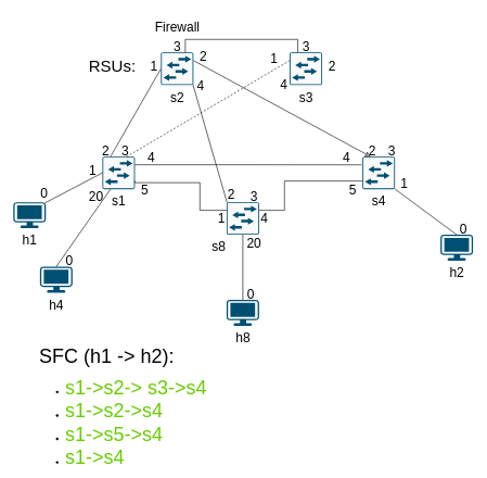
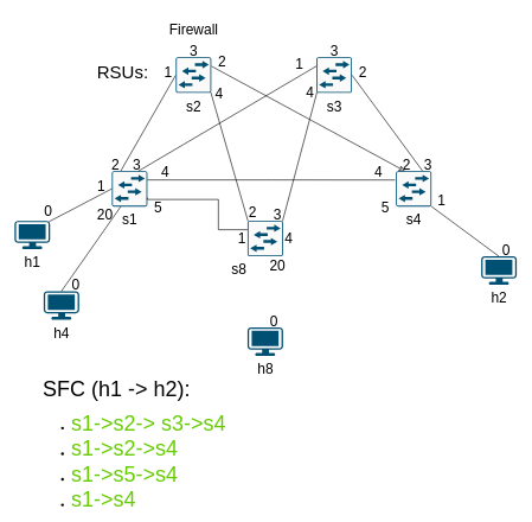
- <mxCell id="30" style="edgeStyle=orthogonalEdgeStyle;rounded=0;orthogonalLoop=1;jettySize=auto;html=1;exitX=0.75;exitY=0;exitDx=0;exitDy=0;exitPerimeter=0;entryX=0.25;entryY=0;entryDx=0;entryDy=0;entryPerimeter=0;endArrow=none;endFill=0;" parent="1" source="10" target="7" edge="1"><mxGeometry relative="1" as="geometry" /></mxCell>
- <mxCell id="6" style="hachureGap=4;orthogonalLoop=1;jettySize=auto;html=1;exitX=0;exitY=0.25;exitDx=0;exitDy=0;exitPerimeter=0;entryX=0.75;entryY=0;entryDx=0;entryDy=0;entryPerimeter=0;fontFamily=Helvetica;fontSize=16;rounded=1;shadow=0;strokeColor=default;startArrow=none;startFill=0;endArrow=none;endFill=0;dashed=1;" parent="1" source="7" target="3" edge="1"><mxGeometry relative="1" as="geometry" /></mxCell>
+ <mxCell id="6" style="hachureGap=4;orthogonalLoop=1;jettySize=auto;html=1;exitX=0;exitY=0.25;exitDx=0;exitDy=0;exitPerimeter=0;entryX=0.75;entryY=0;entryDx=0;entryDy=0;entryPerimeter=0;fontFamily=Helvetica;fontSize=16;rounded=1;shadow=0;strokeColor=default;startArrow=none;startFill=0;endArrow=none;endFill=0;" parent="1" source="7" target="3" edge="1"><mxGeometry relative="1" as="geometry" /></mxCell>
+ <mxCell id="4" style="hachureGap=4;orthogonalLoop=1;jettySize=auto;html=1;exitX=0.75;exitY=0;exitDx=0;exitDy=0;exitPerimeter=0;entryX=1;entryY=0.5;entryDx=0;entryDy=0;entryPerimeter=0;fontFamily=Helvetica;fontSize=16;rounded=1;shadow=0;strokeColor=default;startArrow=none;startFill=0;endArrow=none;endFill=0;" parent="1" source="5" target="7" edge="1"><mxGeometry relative="1" as="geometry" /></mxCell>
+ <mxCell id="41" style="edgeStyle=none;hachureGap=4;orthogonalLoop=1;jettySize=auto;html=1;exitX=0.015;exitY=0.985;exitDx=0;exitDy=0;exitPerimeter=0;entryX=0.985;entryY=0.015;entryDx=0;entryDy=0;entryPerimeter=0;fontFamily=Architects Daughter;fontSource=https%3A%2F%2Ffonts.googleapis.com%2Fcss%3Ffamily%3DArchitects%2BDaughter;fontSize=16;endArrow=none;endFill=0;strokeColor=default;rounded=0;shadow=0;" parent="1" source="7" target="34" edge="1"><mxGeometry relative="1" as="geometry"><mxPoint x="306.25" y="139.25" as="sourcePoint" /><mxPoint x="358.75" y="320.75" as="targetPoint" /></mxGeometry></mxCell>
- <mxCell id="38" style="edgeStyle=orthogonalEdgeStyle;rounded=0;orthogonalLoop=1;jettySize=auto;html=1;entryX=0;entryY=0.75;entryDx=0;entryDy=0;entryPerimeter=0;endArrow=none;endFill=0;exitX=1;exitY=0.25;exitDx=0;exitDy=0;exitPerimeter=0;" parent="1" source="34" target="5" edge="1"><mxGeometry relative="1" as="geometry"><mxPoint x="440" y="400" as="sourcePoint" /><mxPoint x="580" y="457.5" as="targetPoint" /><Array as="points"><mxPoint x="437" y="323" /><mxPoint x="437" y="278" /></Array></mxGeometry></mxCell>
- <mxCell id="33" style="edgeStyle=none;rounded=0;hachureGap=4;orthogonalLoop=1;jettySize=auto;html=1;exitX=0.5;exitY=1;exitDx=0;exitDy=0;exitPerimeter=0;entryX=0.5;entryY=0;entryDx=0;entryDy=0;entryPerimeter=0;shadow=0;strokeColor=default;fontFamily=Architects Daughter;fontSource=https%3A%2F%2Ffonts.googleapis.com%2Fcss%3Ffamily%3DArchitects%2BDaughter;fontSize=16;endArrow=none;endFill=0;" parent="1" source="34" target="46" edge="1"><mxGeometry relative="1" as="geometry" /></mxCell>
